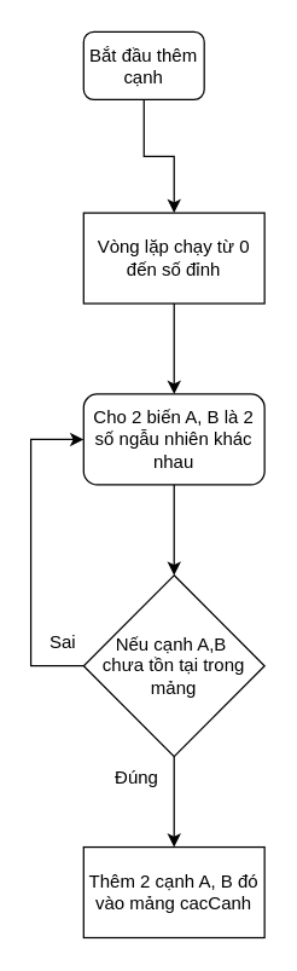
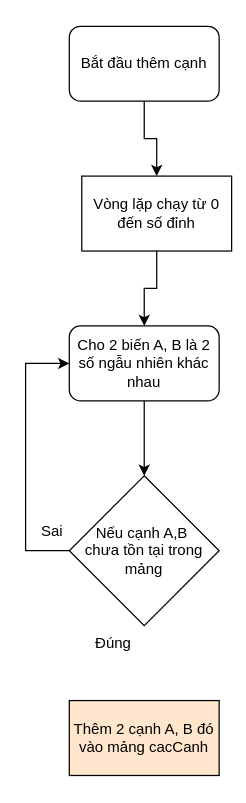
- <mxCell id="3" value="Bắt đầu thêm cạnh" style="rounded=1;whiteSpace=wrap;html=1;" vertex="1" parent="1"><mxGeometry x="55" y="20" width="80" height="45" as="geometry" /></mxCell>
+ <mxCell id="3" value="Bắt đầu thêm cạnh" style="rounded=1;whiteSpace=wrap;html=1;" vertex="1" parent="1"><mxGeometry x="55" y="20" width="120" height="60" as="geometry" /></mxCell>
- <mxCell id="5" value="Vòng lặp chạy từ 0 đến số đỉnh" style="rounded=0;whiteSpace=wrap;html=1;" vertex="1" parent="1"><mxGeometry x="55" y="140" width="120" height="60" as="geometry" /></mxCell>
+ <mxCell id="5" value="Vòng lặp chạy từ 0 đến số đỉnh" style="rounded=0;whiteSpace=wrap;html=1;" vertex="1" parent="1"><mxGeometry x="65" y="140" width="120" height="60" as="geometry" /></mxCell>
- <mxCell id="8" style="edgeStyle=orthogonalEdgeStyle;rounded=0;orthogonalLoop=1;jettySize=auto;html=1;exitX=0.5;exitY=1;exitDx=0;exitDy=0;entryX=0.5;entryY=0;entryDx=0;entryDy=0;" edge="1" parent="1" source="10" target="11"><mxGeometry relative="1" as="geometry" /></mxCell>
- <mxCell id="11" value="Thêm 2 cạnh A, B đó vào mảng cacCanh" style="rounded=0;whiteSpace=wrap;html=1;" vertex="1" parent="1"><mxGeometry x="55" y="560" width="120" height="60" as="geometry" /></mxCell>
+ <mxCell id="11" value="Thêm 2 cạnh A, B đó vào mảng cacCanh" style="rounded=0;whiteSpace=wrap;html=1;fillColor=#ffe6cc;" vertex="1" parent="1"><mxGeometry x="55" y="560" width="120" height="60" as="geometry" /></mxCell>
